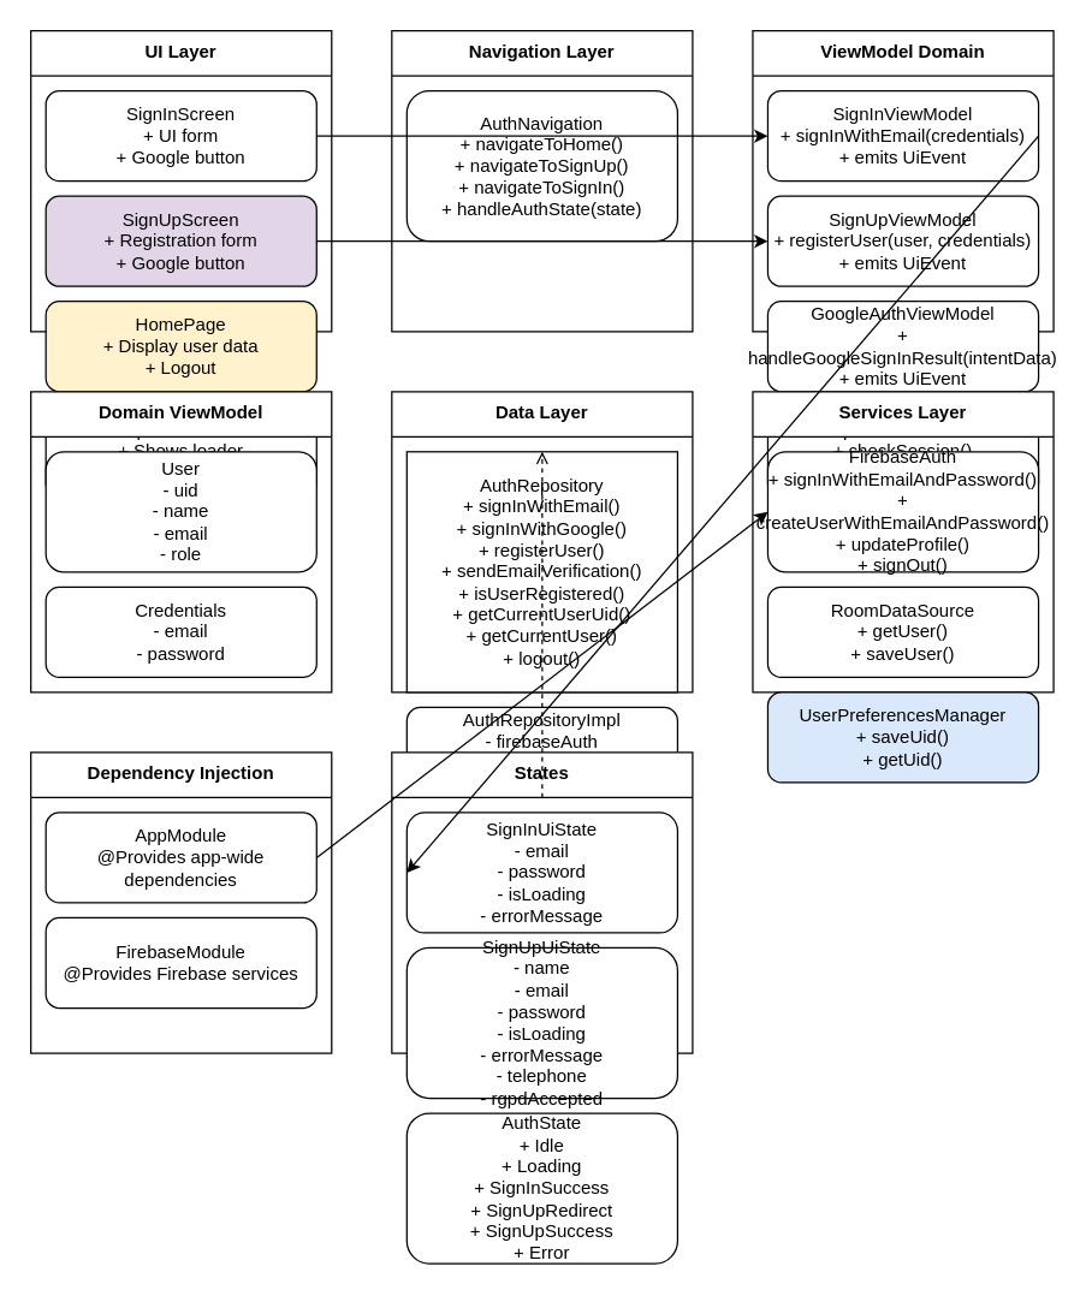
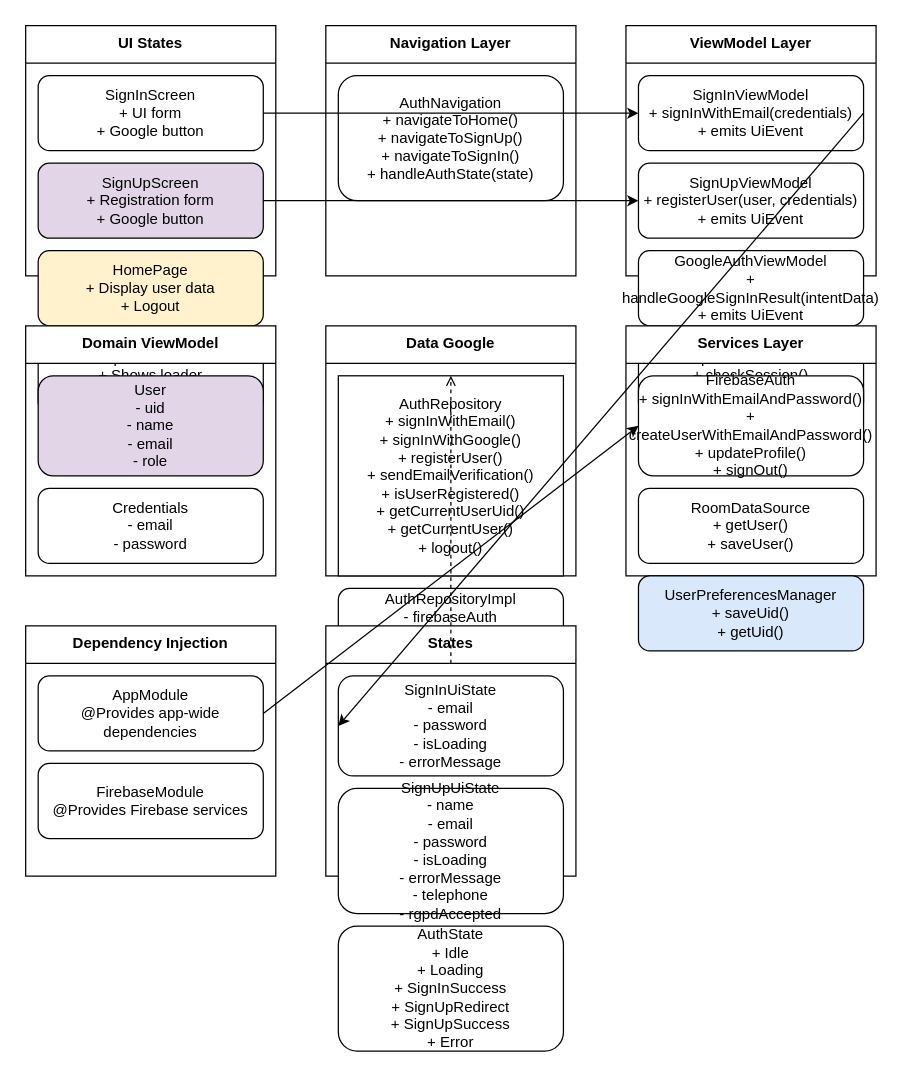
- <mxCell id="2" value="UI Layer" style="swimlane;fontStyle=1;align=center;verticalAlign=top;childLayout=stackLayout;horizontal=1;startSize=30;horizontalStack=0;resizeParent=1;resizeParentMax=0;resizeLast=0;collapsible=1;marginBottom=0;" vertex="1" parent="1"><mxGeometry x="20" y="20" width="200" height="200" as="geometry" /></mxCell>
+ <mxCell id="2" value="UI States" style="swimlane;fontStyle=1;align=center;verticalAlign=top;childLayout=stackLayout;horizontal=1;startSize=30;horizontalStack=0;resizeParent=1;resizeParentMax=0;resizeLast=0;collapsible=1;marginBottom=0;" vertex="1" parent="1"><mxGeometry x="20" y="20" width="200" height="200" as="geometry" /></mxCell>
- <mxCell id="9" value="ViewModel Domain" style="swimlane;fontStyle=1;align=center;verticalAlign=top;childLayout=stackLayout;horizontal=1;startSize=30;horizontalStack=0;resizeParent=1;resizeParentMax=0;resizeLast=0;collapsible=1;marginBottom=0;" vertex="1" parent="1"><mxGeometry x="500" y="20" width="200" height="200" as="geometry" /></mxCell>
+ <mxCell id="9" value="ViewModel Layer" style="swimlane;fontStyle=1;align=center;verticalAlign=top;childLayout=stackLayout;horizontal=1;startSize=30;horizontalStack=0;resizeParent=1;resizeParentMax=0;resizeLast=0;collapsible=1;marginBottom=0;" vertex="1" parent="1"><mxGeometry x="500" y="20" width="200" height="200" as="geometry" /></mxCell>
- <mxCell id="17" value="Data Layer" style="swimlane;fontStyle=1;align=center;verticalAlign=top;childLayout=stackLayout;horizontal=1;startSize=30;horizontalStack=0;resizeParent=1;resizeParentMax=0;resizeLast=0;collapsible=1;marginBottom=0;" vertex="1" parent="1"><mxGeometry x="260" y="260" width="200" height="200" as="geometry" /></mxCell>
+ <mxCell id="17" value="Data Google" style="swimlane;fontStyle=1;align=center;verticalAlign=top;childLayout=stackLayout;horizontal=1;startSize=30;horizontalStack=0;resizeParent=1;resizeParentMax=0;resizeLast=0;collapsible=1;marginBottom=0;" vertex="1" parent="1"><mxGeometry x="260" y="260" width="200" height="200" as="geometry" /></mxCell>
- <mxCell id="15" value="User&#10;- uid&#10;- name&#10;- email&#10;- role" style="rounded=1;whiteSpace=wrap;html=1;" vertex="1" parent="14"><mxGeometry x="10" y="40" width="180" height="80" as="geometry" /></mxCell>
+ <mxCell id="15" value="User&#10;- uid&#10;- name&#10;- email&#10;- role" style="rounded=1;whiteSpace=wrap;html=1;fillColor=#e1d5e7;" vertex="1" parent="14"><mxGeometry x="10" y="40" width="180" height="80" as="geometry" /></mxCell>
